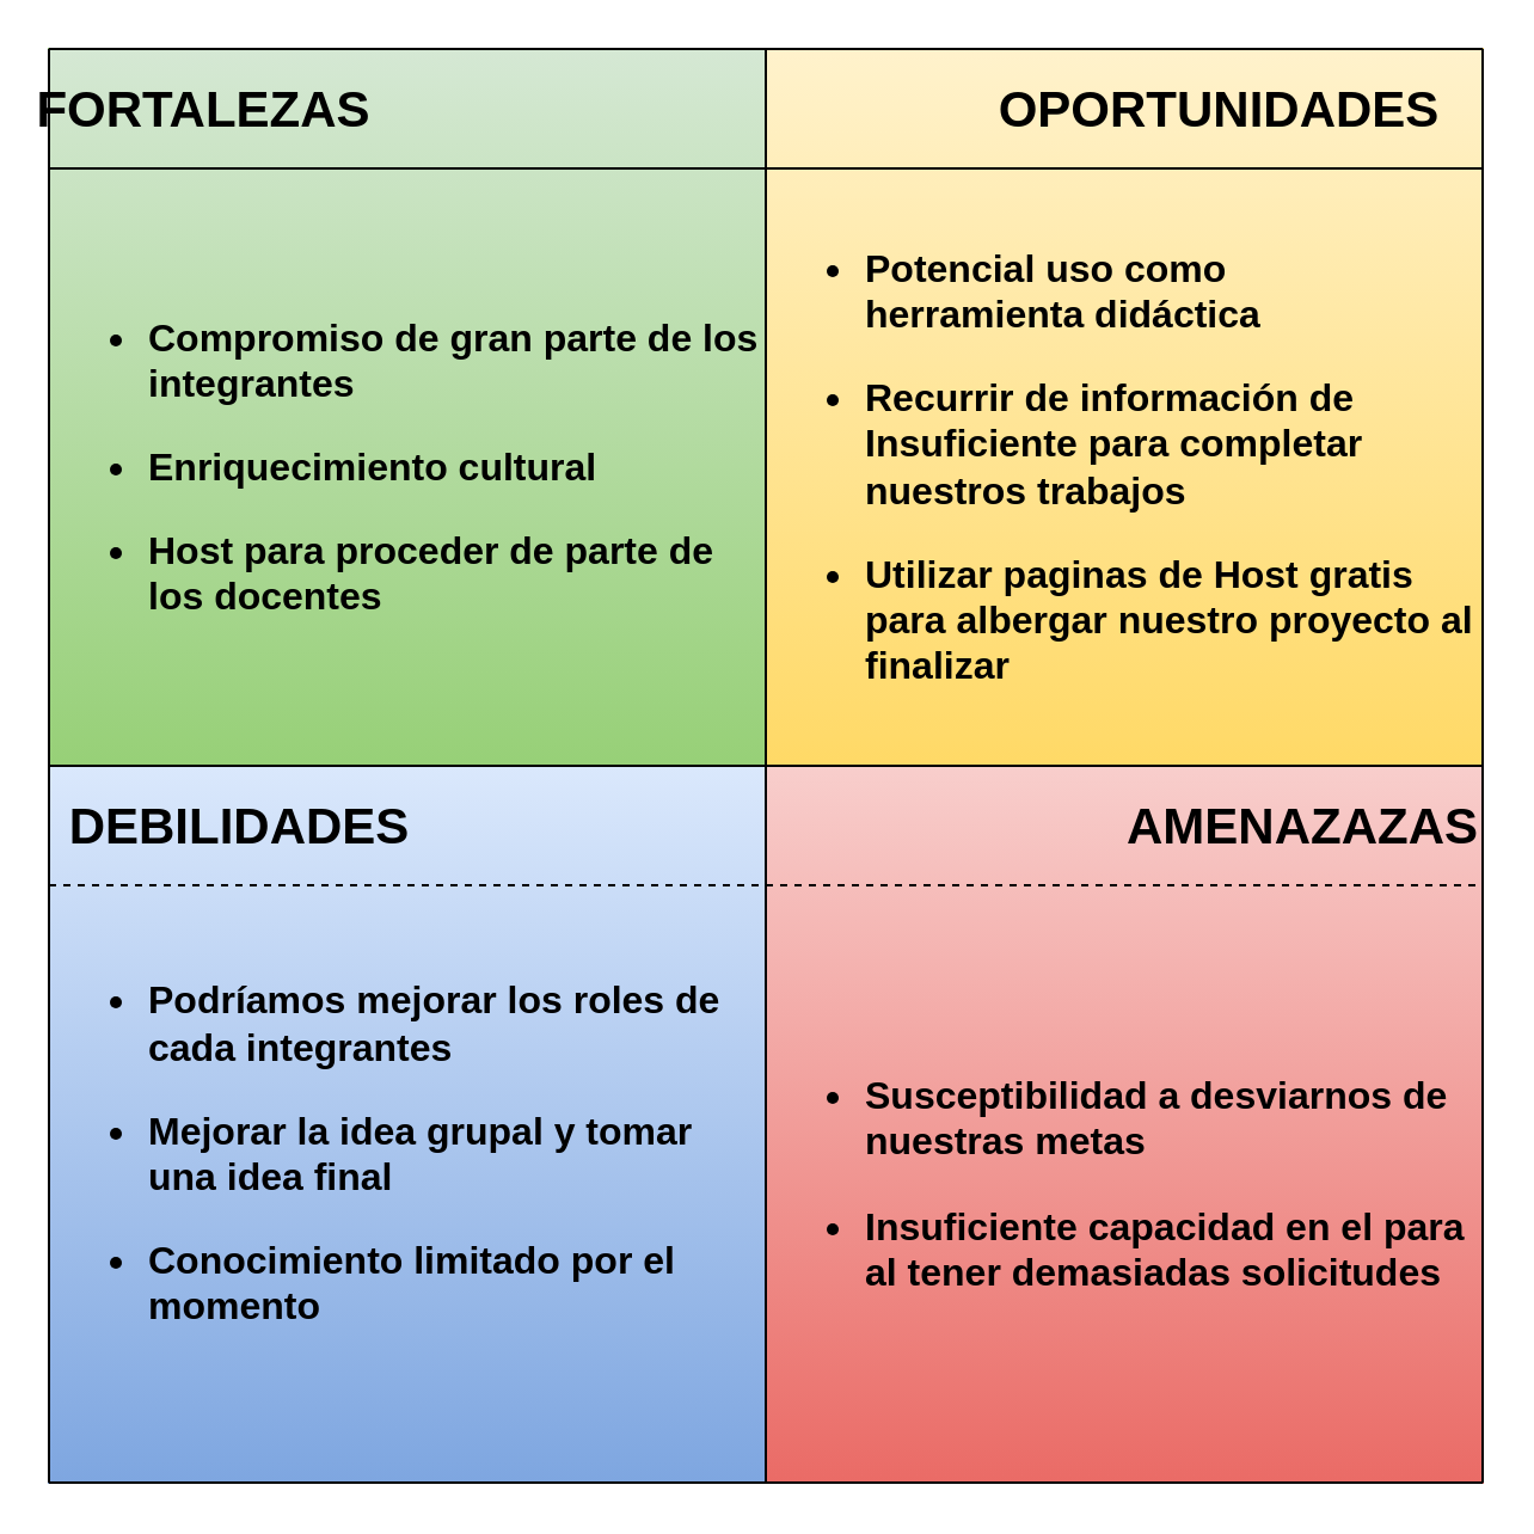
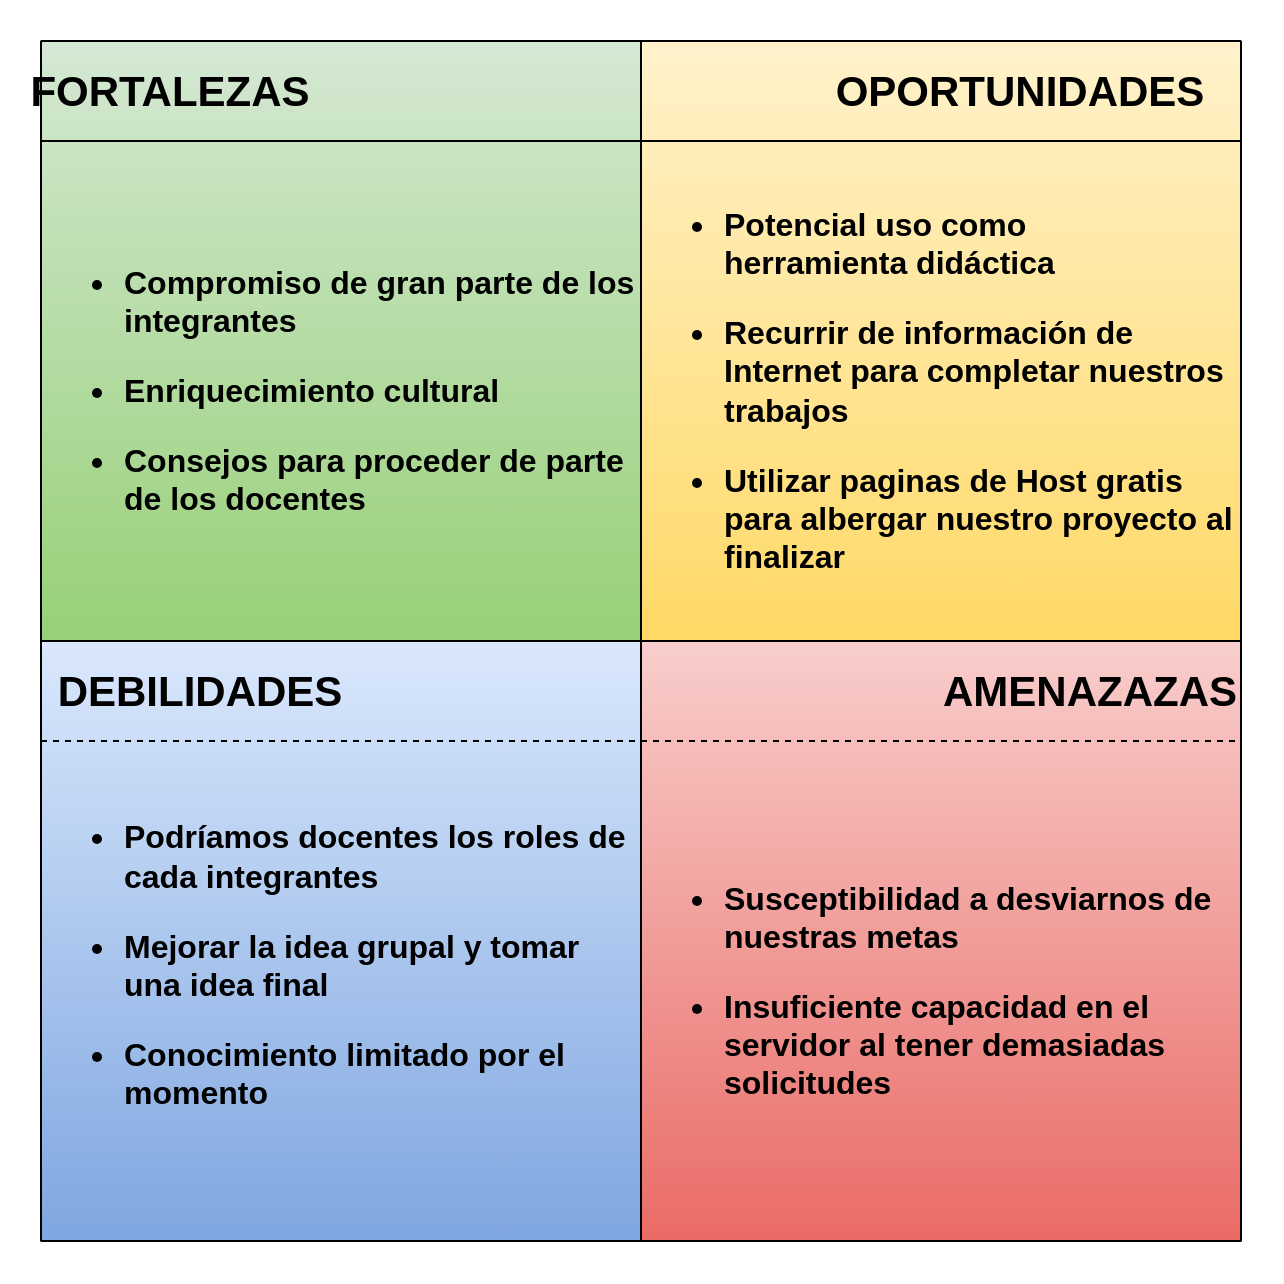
- <mxCell id="18" value="&lt;ul style=&quot;font-size: 16px&quot;&gt;&lt;li&gt;&lt;span&gt;&lt;b&gt;Compromiso de gran parte de los integrantes&lt;/b&gt;&lt;/span&gt;&lt;/li&gt;&lt;/ul&gt;&lt;ul style=&quot;font-size: 16px&quot;&gt;&lt;li&gt;&lt;b&gt;Enriquecimiento cultural&lt;/b&gt;&lt;/li&gt;&lt;/ul&gt;&lt;ul style=&quot;font-size: 16px&quot;&gt;&lt;li&gt;&lt;b&gt;Host para proceder de parte de los docentes&lt;/b&gt;&lt;/li&gt;&lt;/ul&gt;" style="text;html=1;strokeColor=none;fillColor=none;align=left;verticalAlign=middle;whiteSpace=wrap;rounded=0;fontSize=21;" vertex="1" parent="1"><mxGeometry x="20" y="70" width="300" height="250" as="geometry" /></mxCell>
+ <mxCell id="18" value="&lt;ul style=&quot;font-size: 16px&quot;&gt;&lt;li&gt;&lt;span&gt;&lt;b&gt;Compromiso de gran parte de los integrantes&lt;/b&gt;&lt;/span&gt;&lt;/li&gt;&lt;/ul&gt;&lt;ul style=&quot;font-size: 16px&quot;&gt;&lt;li&gt;&lt;b&gt;Enriquecimiento cultural&lt;/b&gt;&lt;/li&gt;&lt;/ul&gt;&lt;ul style=&quot;font-size: 16px&quot;&gt;&lt;li&gt;&lt;b&gt;Consejos para proceder de parte de los docentes&lt;/b&gt;&lt;/li&gt;&lt;/ul&gt;" style="text;html=1;strokeColor=none;fillColor=none;align=left;verticalAlign=middle;whiteSpace=wrap;rounded=0;fontSize=21;" vertex="1" parent="1"><mxGeometry x="20" y="70" width="300" height="250" as="geometry" /></mxCell>
- <mxCell id="19" value="&lt;ul style=&quot;font-size: 16px&quot;&gt;&lt;li&gt;&lt;b&gt;&lt;span&gt;Potencial uso como herramienta&amp;nbsp;&lt;/span&gt;&lt;span&gt;didáctica&lt;/span&gt;&lt;/b&gt;&lt;/li&gt;&lt;/ul&gt;&lt;ul style=&quot;font-size: 16px&quot;&gt;&lt;li&gt;&lt;span&gt;&lt;b&gt;Recurrir de información&amp;nbsp;de Insuficiente&amp;nbsp;para completar nuestros trabajos&lt;/b&gt;&lt;/span&gt;&lt;/li&gt;&lt;/ul&gt;&lt;ul style=&quot;font-size: 16px&quot;&gt;&lt;li&gt;&lt;span&gt;&lt;b&gt;Utilizar paginas de Host gratis para albergar nuestro proyecto al finalizar&lt;/b&gt;&lt;/span&gt;&lt;/li&gt;&lt;/ul&gt;" style="text;html=1;strokeColor=none;fillColor=none;align=left;verticalAlign=middle;whiteSpace=wrap;rounded=0;fontSize=21;" vertex="1" parent="1"><mxGeometry x="320" y="70" width="300" height="250" as="geometry" /></mxCell>
+ <mxCell id="19" value="&lt;ul style=&quot;font-size: 16px&quot;&gt;&lt;li&gt;&lt;b&gt;&lt;span&gt;Potencial uso como herramienta&amp;nbsp;&lt;/span&gt;&lt;span&gt;didáctica&lt;/span&gt;&lt;/b&gt;&lt;/li&gt;&lt;/ul&gt;&lt;ul style=&quot;font-size: 16px&quot;&gt;&lt;li&gt;&lt;span&gt;&lt;b&gt;Recurrir de información&amp;nbsp;de Internet&amp;nbsp;para completar nuestros trabajos&lt;/b&gt;&lt;/span&gt;&lt;/li&gt;&lt;/ul&gt;&lt;ul style=&quot;font-size: 16px&quot;&gt;&lt;li&gt;&lt;span&gt;&lt;b&gt;Utilizar paginas de Host gratis para albergar nuestro proyecto al finalizar&lt;/b&gt;&lt;/span&gt;&lt;/li&gt;&lt;/ul&gt;" style="text;html=1;strokeColor=none;fillColor=none;align=left;verticalAlign=middle;whiteSpace=wrap;rounded=0;fontSize=21;" vertex="1" parent="1"><mxGeometry x="320" y="70" width="300" height="250" as="geometry" /></mxCell>
- <mxCell id="20" value="&lt;ul style=&quot;font-size: 16px&quot;&gt;&lt;li&gt;&lt;span&gt;&lt;b&gt;Podríamos&amp;nbsp;mejorar los roles de cada integrantes&lt;/b&gt;&lt;/span&gt;&lt;/li&gt;&lt;/ul&gt;&lt;ul style=&quot;font-size: 16px&quot;&gt;&lt;li&gt;&lt;span&gt;&lt;b&gt;Mejorar la idea grupal y tomar una idea final&lt;/b&gt;&lt;/span&gt;&lt;/li&gt;&lt;/ul&gt;&lt;ul style=&quot;font-size: 16px&quot;&gt;&lt;li&gt;&lt;b&gt;Conocimiento limitado por el momento&lt;/b&gt;&lt;/li&gt;&lt;/ul&gt;&lt;div&gt;&lt;span style=&quot;font-size: 16px&quot;&gt;&lt;br&gt;&lt;/span&gt;&lt;/div&gt;" style="text;html=1;strokeColor=none;fillColor=none;align=left;verticalAlign=middle;whiteSpace=wrap;rounded=0;fontSize=21;" vertex="1" parent="1"><mxGeometry x="20" y="370" width="300" height="250" as="geometry" /></mxCell>
+ <mxCell id="20" value="&lt;ul style=&quot;font-size: 16px&quot;&gt;&lt;li&gt;&lt;span&gt;&lt;b&gt;Podríamos&amp;nbsp;docentes los roles de cada integrantes&lt;/b&gt;&lt;/span&gt;&lt;/li&gt;&lt;/ul&gt;&lt;ul style=&quot;font-size: 16px&quot;&gt;&lt;li&gt;&lt;span&gt;&lt;b&gt;Mejorar la idea grupal y tomar una idea final&lt;/b&gt;&lt;/span&gt;&lt;/li&gt;&lt;/ul&gt;&lt;ul style=&quot;font-size: 16px&quot;&gt;&lt;li&gt;&lt;b&gt;Conocimiento limitado por el momento&lt;/b&gt;&lt;/li&gt;&lt;/ul&gt;&lt;div&gt;&lt;span style=&quot;font-size: 16px&quot;&gt;&lt;br&gt;&lt;/span&gt;&lt;/div&gt;" style="text;html=1;strokeColor=none;fillColor=none;align=left;verticalAlign=middle;whiteSpace=wrap;rounded=0;fontSize=21;" vertex="1" parent="1"><mxGeometry x="20" y="370" width="300" height="250" as="geometry" /></mxCell>
- <mxCell id="21" value="&lt;ul style=&quot;font-size: 16px&quot;&gt;&lt;li&gt;&lt;span&gt;&lt;b&gt;Susceptibilidad&amp;nbsp;a desviarnos de nuestras metas&lt;/b&gt;&lt;/span&gt;&lt;/li&gt;&lt;/ul&gt;&lt;ul style=&quot;font-size: 16px&quot;&gt;&lt;li&gt;&lt;b&gt;Insuficiente capacidad en el para al tener demasiadas solicitudes&lt;/b&gt;&lt;/li&gt;&lt;/ul&gt;" style="text;html=1;strokeColor=none;fillColor=none;align=left;verticalAlign=middle;whiteSpace=wrap;rounded=0;fontSize=21;" vertex="1" parent="1"><mxGeometry x="320" y="370" width="300" height="250" as="geometry" /></mxCell>
+ <mxCell id="21" value="&lt;ul style=&quot;font-size: 16px&quot;&gt;&lt;li&gt;&lt;span&gt;&lt;b&gt;Susceptibilidad&amp;nbsp;a desviarnos de nuestras metas&lt;/b&gt;&lt;/span&gt;&lt;/li&gt;&lt;/ul&gt;&lt;ul style=&quot;font-size: 16px&quot;&gt;&lt;li&gt;&lt;b&gt;Insuficiente capacidad en el servidor al tener demasiadas solicitudes&lt;/b&gt;&lt;/li&gt;&lt;/ul&gt;" style="text;html=1;strokeColor=none;fillColor=none;align=left;verticalAlign=middle;whiteSpace=wrap;rounded=0;fontSize=21;" vertex="1" parent="1"><mxGeometry x="320" y="370" width="300" height="250" as="geometry" /></mxCell>
